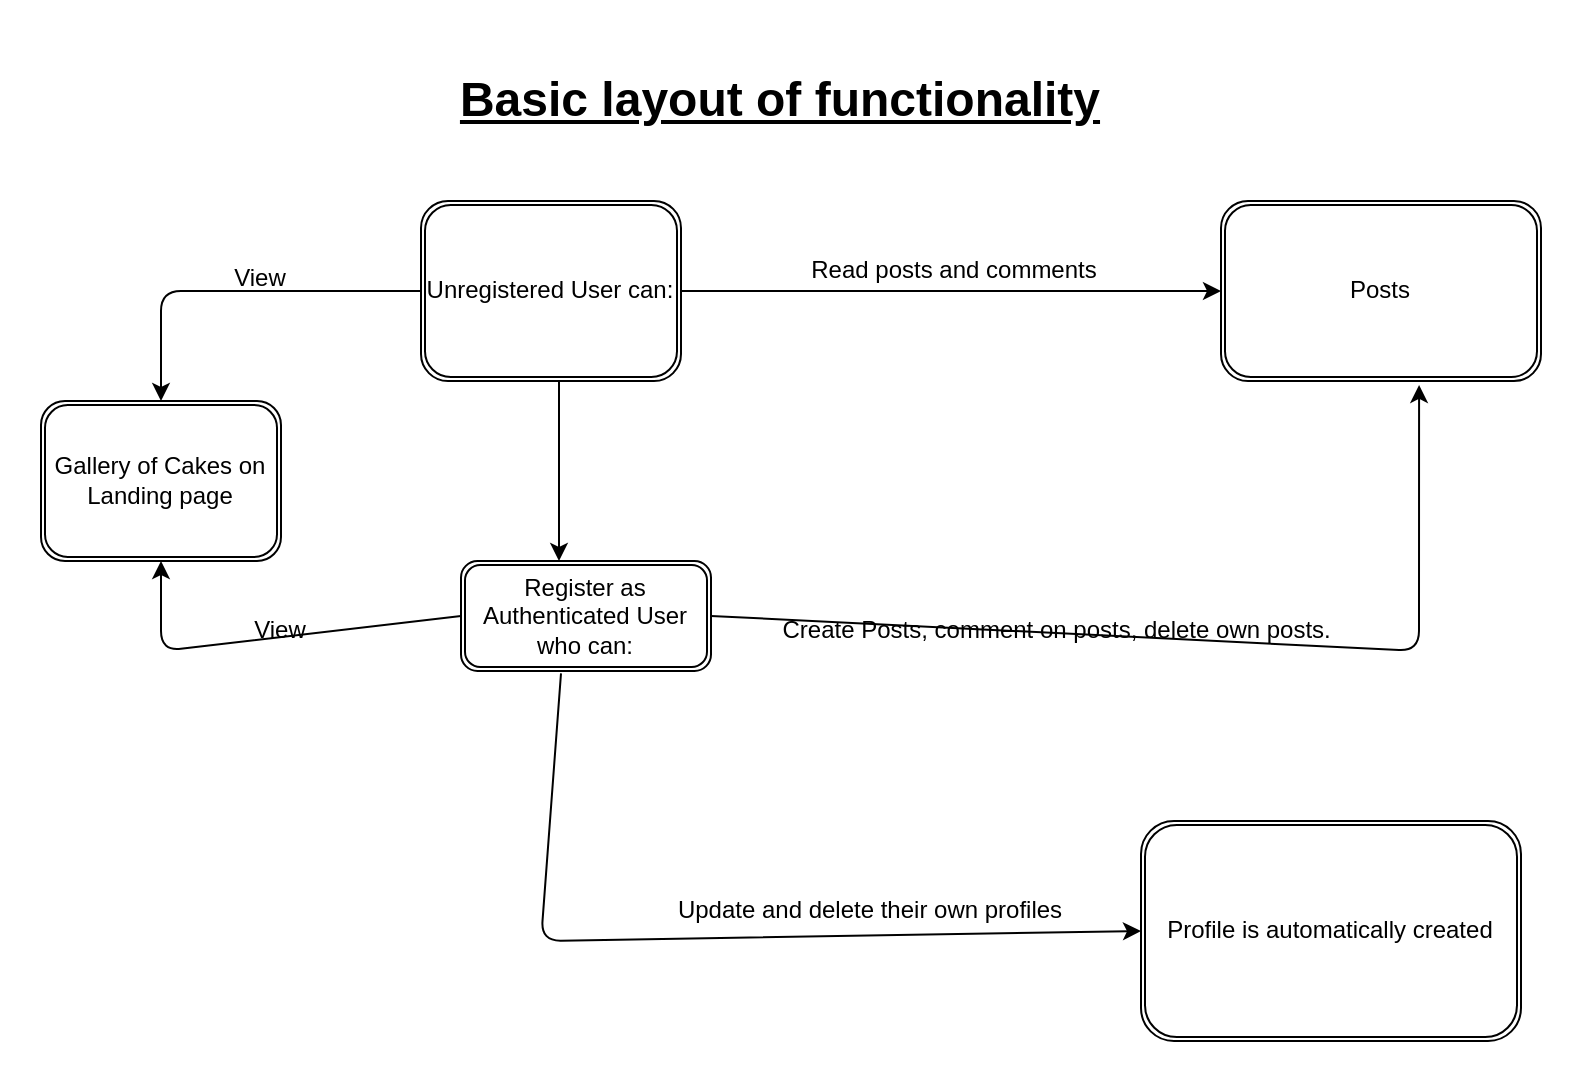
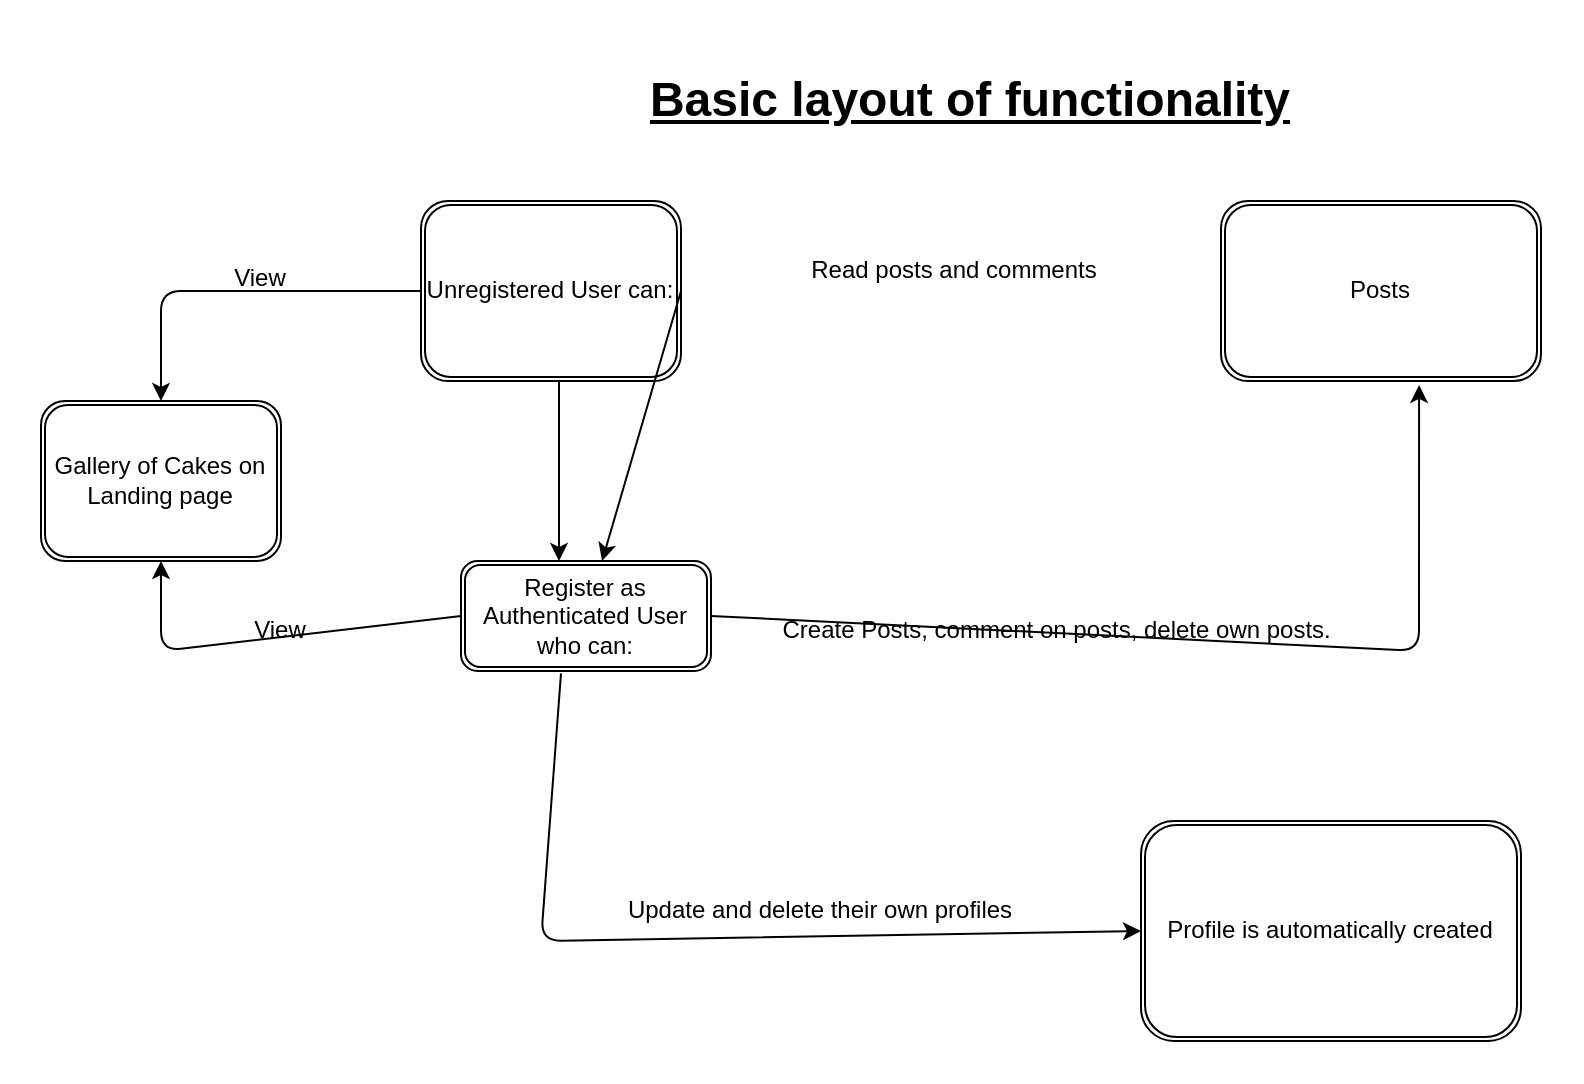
- <mxCell id="13" value="&lt;font style=&quot;font-size: 24px;&quot;&gt;&lt;u&gt;&lt;b&gt;Basic layout of functionality&lt;/b&gt;&lt;/u&gt;&lt;/font&gt;" style="text;strokeColor=none;align=center;fillColor=none;html=1;verticalAlign=middle;whiteSpace=wrap;rounded=0;" parent="1" vertex="1"><mxGeometry x="210" y="20" width="360" height="60" as="geometry" /></mxCell>
+ <mxCell id="13" value="&lt;font style=&quot;font-size: 24px;&quot;&gt;&lt;u&gt;&lt;b&gt;Basic layout of functionality&lt;/b&gt;&lt;/u&gt;&lt;/font&gt;" style="text;strokeColor=none;align=center;fillColor=none;html=1;verticalAlign=middle;whiteSpace=wrap;rounded=0;" parent="1" vertex="1"><mxGeometry x="305" y="20" width="360" height="60" as="geometry" /></mxCell>
- <mxCell id="10" value="" style="endArrow=classic;html=1;entryX=0;entryY=0.5;entryDx=0;entryDy=0;exitX=1;exitY=0.5;exitDx=0;exitDy=0;" parent="1" source="5" target="7" edge="1"><mxGeometry width="50" height="50" relative="1" as="geometry"><mxPoint x="750" y="1030" as="sourcePoint" /><mxPoint x="800" y="980" as="targetPoint" /></mxGeometry></mxCell>
+ <mxCell id="10" value="" style="endArrow=classic;html=1;exitX=1;exitY=0.5;exitDx=0;exitDy=0;" parent="1" source="5" target="2" edge="1"><mxGeometry width="50" height="50" relative="1" as="geometry"><mxPoint x="750" y="1030" as="sourcePoint" /><mxPoint x="800" y="980" as="targetPoint" /></mxGeometry></mxCell>
- <mxCell id="18" value="Update and delete their own profiles" style="text;strokeColor=none;align=center;fillColor=none;html=1;verticalAlign=middle;whiteSpace=wrap;rounded=0;fontSize=12;" vertex="1" parent="1"><mxGeometry x="315" y="440" width="240" height="30" as="geometry" /></mxCell>
+ <mxCell id="18" value="Update and delete their own profiles" style="text;strokeColor=none;align=center;fillColor=none;html=1;verticalAlign=middle;whiteSpace=wrap;rounded=0;fontSize=12;" vertex="1" parent="1"><mxGeometry x="290" y="440" width="240" height="30" as="geometry" /></mxCell>
